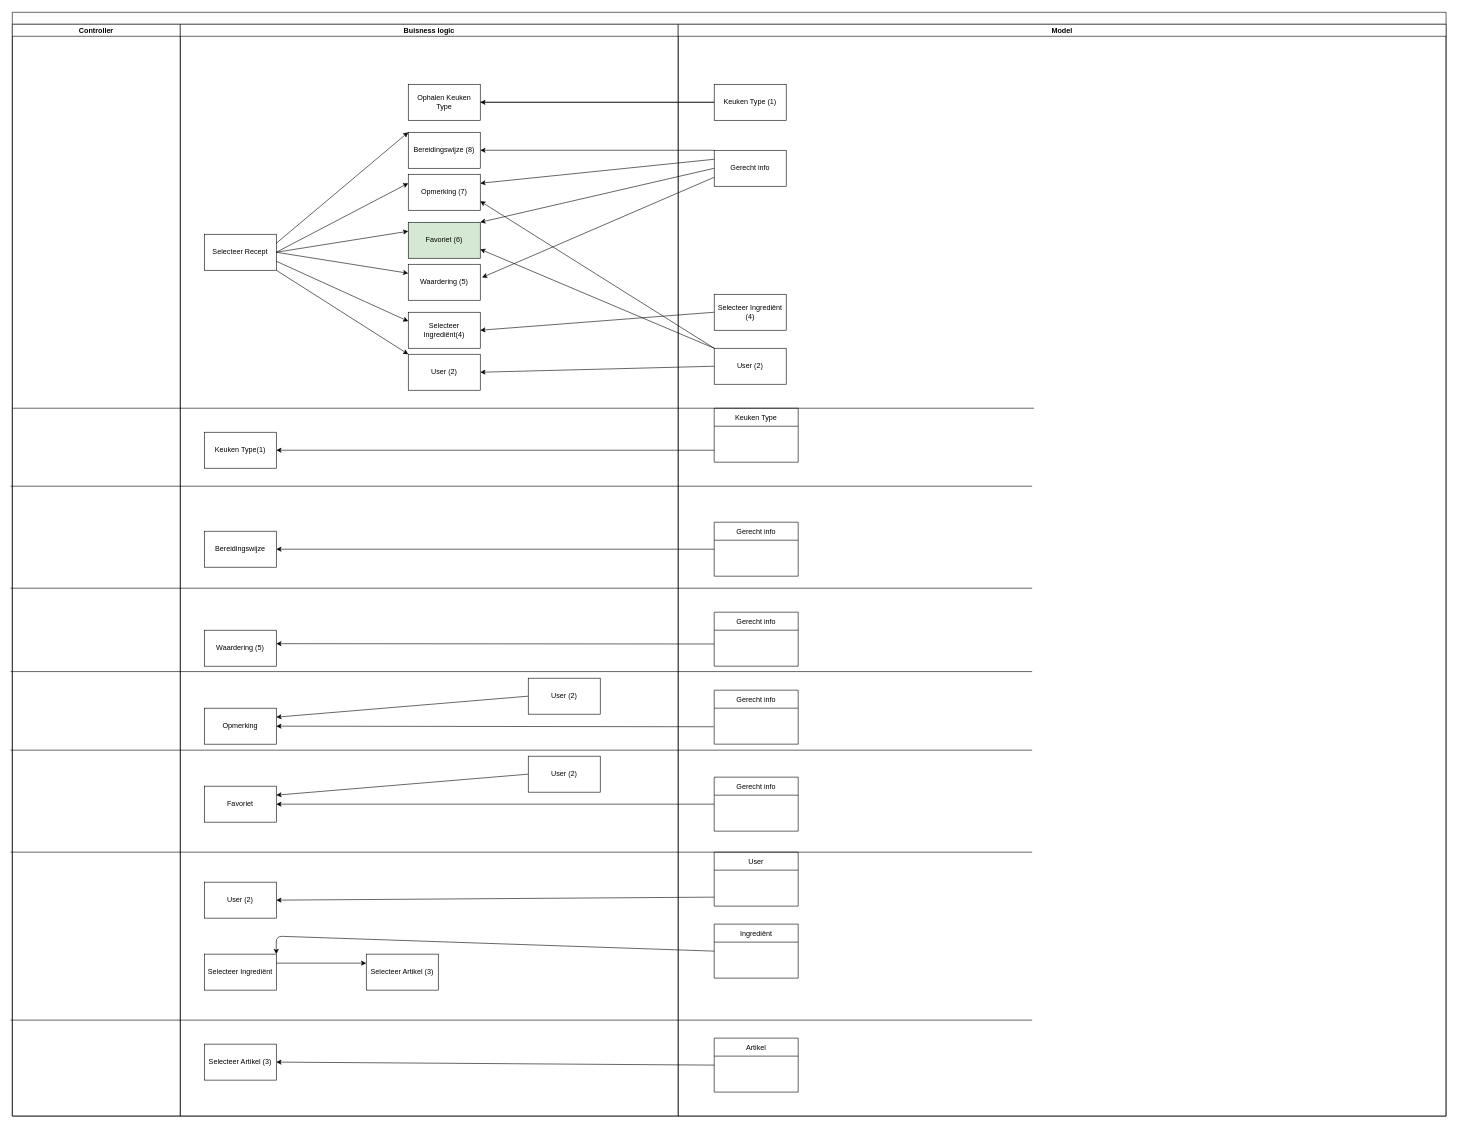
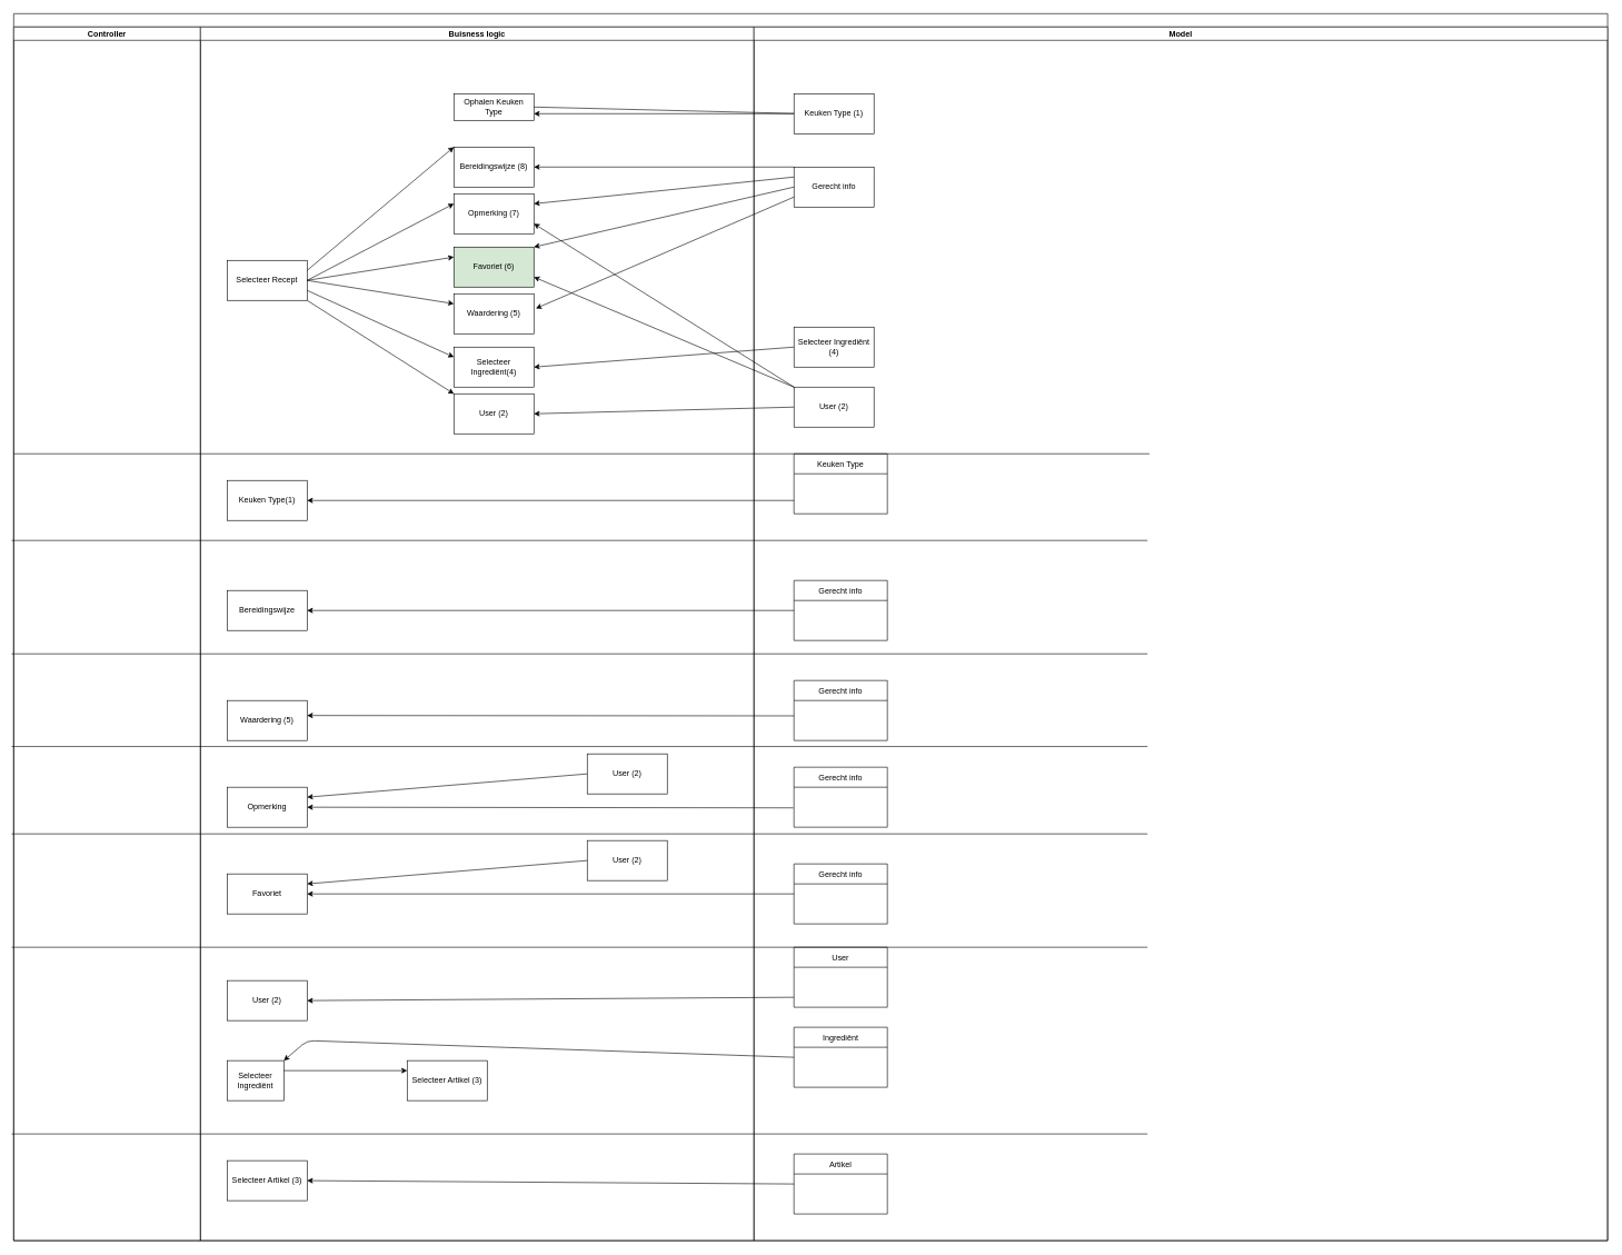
- <mxCell id="5" value="Ophalen Keuken Type" style="rounded=0;whiteSpace=wrap;html=1;" vertex="1" parent="4"><mxGeometry x="380" y="100" width="120" height="60" as="geometry" /></mxCell>
+ <mxCell id="5" value="Ophalen Keuken Type" style="rounded=0;whiteSpace=wrap;html=1;" vertex="1" parent="4"><mxGeometry x="380" y="100" width="120" height="40" as="geometry" /></mxCell>
- <mxCell id="24" value="Selecteer Ingrediënt" style="rounded=0;whiteSpace=wrap;html=1;" vertex="1" parent="4"><mxGeometry x="40" y="1550" width="120" height="60" as="geometry" /></mxCell>
+ <mxCell id="24" value="Selecteer Ingrediënt" style="rounded=0;whiteSpace=wrap;html=1;" vertex="1" parent="4"><mxGeometry x="40" y="1550" width="85" height="60" as="geometry" /></mxCell>
